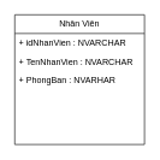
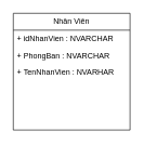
- <mxCell id="4" value="+ TenNhanVien : NVARCHAR" style="text;strokeColor=none;fillColor=none;align=left;verticalAlign=top;spacingLeft=4;spacingRight=4;overflow=hidden;rotatable=0;points=[[0,0.5],[1,0.5]];portConstraint=eastwest;whiteSpace=wrap;html=1;" vertex="1" parent="2"><mxGeometry y="52" width="180" height="26" as="geometry" /></mxCell>
+ <mxCell id="4" value="+ PhongBan : NVARCHAR" style="text;strokeColor=none;fillColor=none;align=left;verticalAlign=top;spacingLeft=4;spacingRight=4;overflow=hidden;rotatable=0;points=[[0,0.5],[1,0.5]];portConstraint=eastwest;whiteSpace=wrap;html=1;" vertex="1" parent="2"><mxGeometry y="52" width="180" height="26" as="geometry" /></mxCell>
- <mxCell id="5" value="+ PhongBan : NVARHAR" style="text;strokeColor=none;fillColor=none;align=left;verticalAlign=top;spacingLeft=4;spacingRight=4;overflow=hidden;rotatable=0;points=[[0,0.5],[1,0.5]];portConstraint=eastwest;whiteSpace=wrap;html=1;" vertex="1" parent="2"><mxGeometry y="78" width="180" height="102" as="geometry" /></mxCell>
+ <mxCell id="5" value="+ TenNhanVien : NVARHAR" style="text;strokeColor=none;fillColor=none;align=left;verticalAlign=top;spacingLeft=4;spacingRight=4;overflow=hidden;rotatable=0;points=[[0,0.5],[1,0.5]];portConstraint=eastwest;whiteSpace=wrap;html=1;" vertex="1" parent="2"><mxGeometry y="78" width="180" height="102" as="geometry" /></mxCell>
